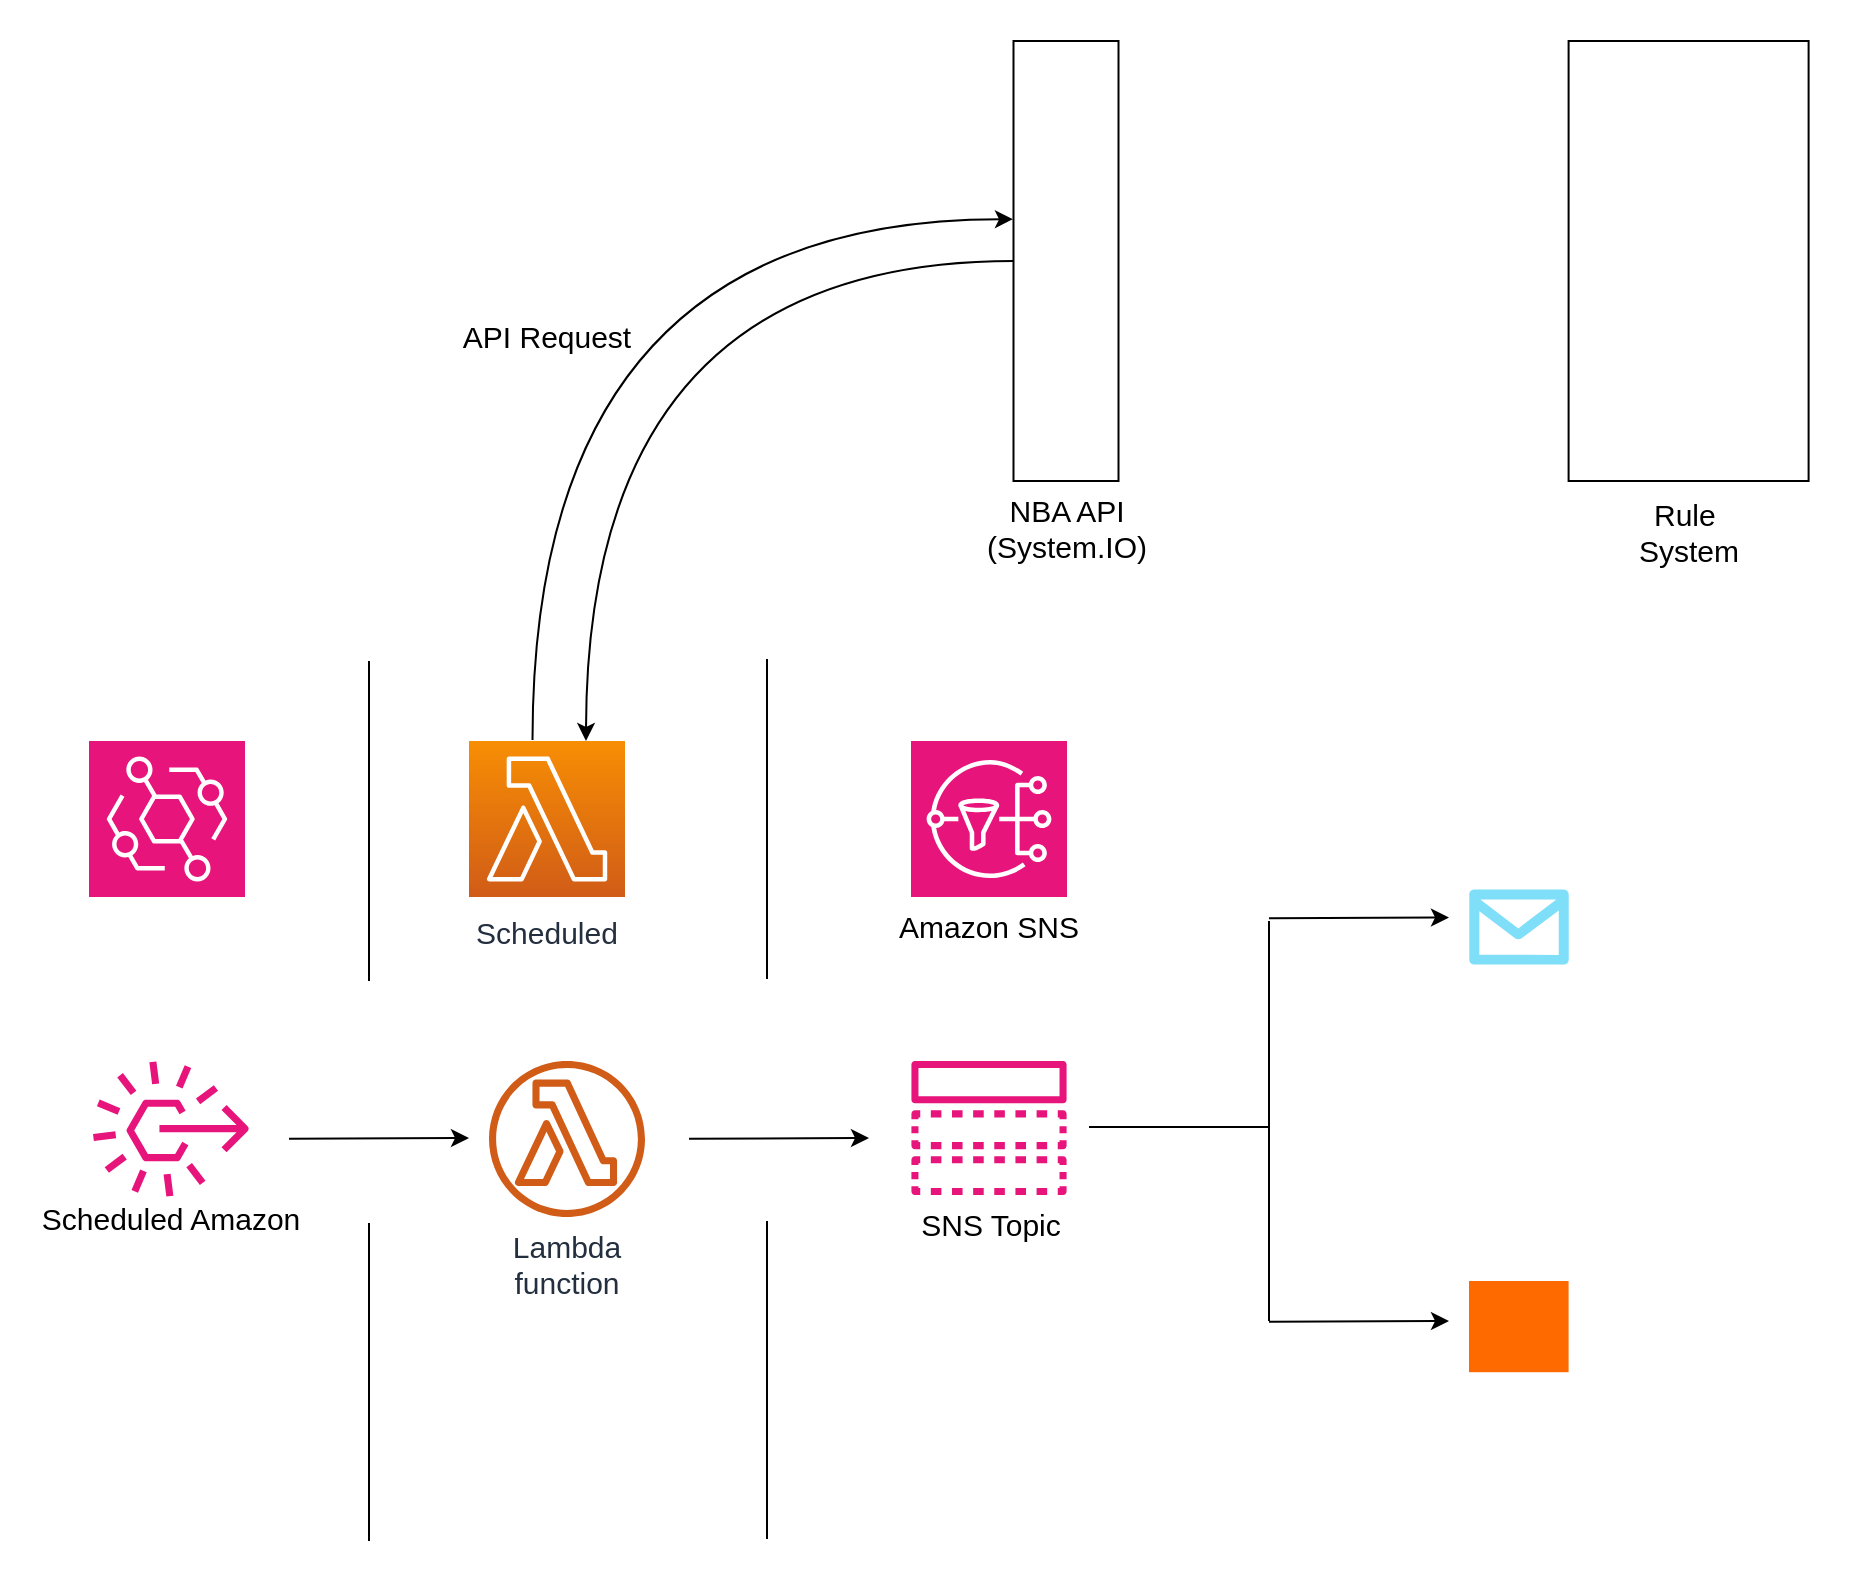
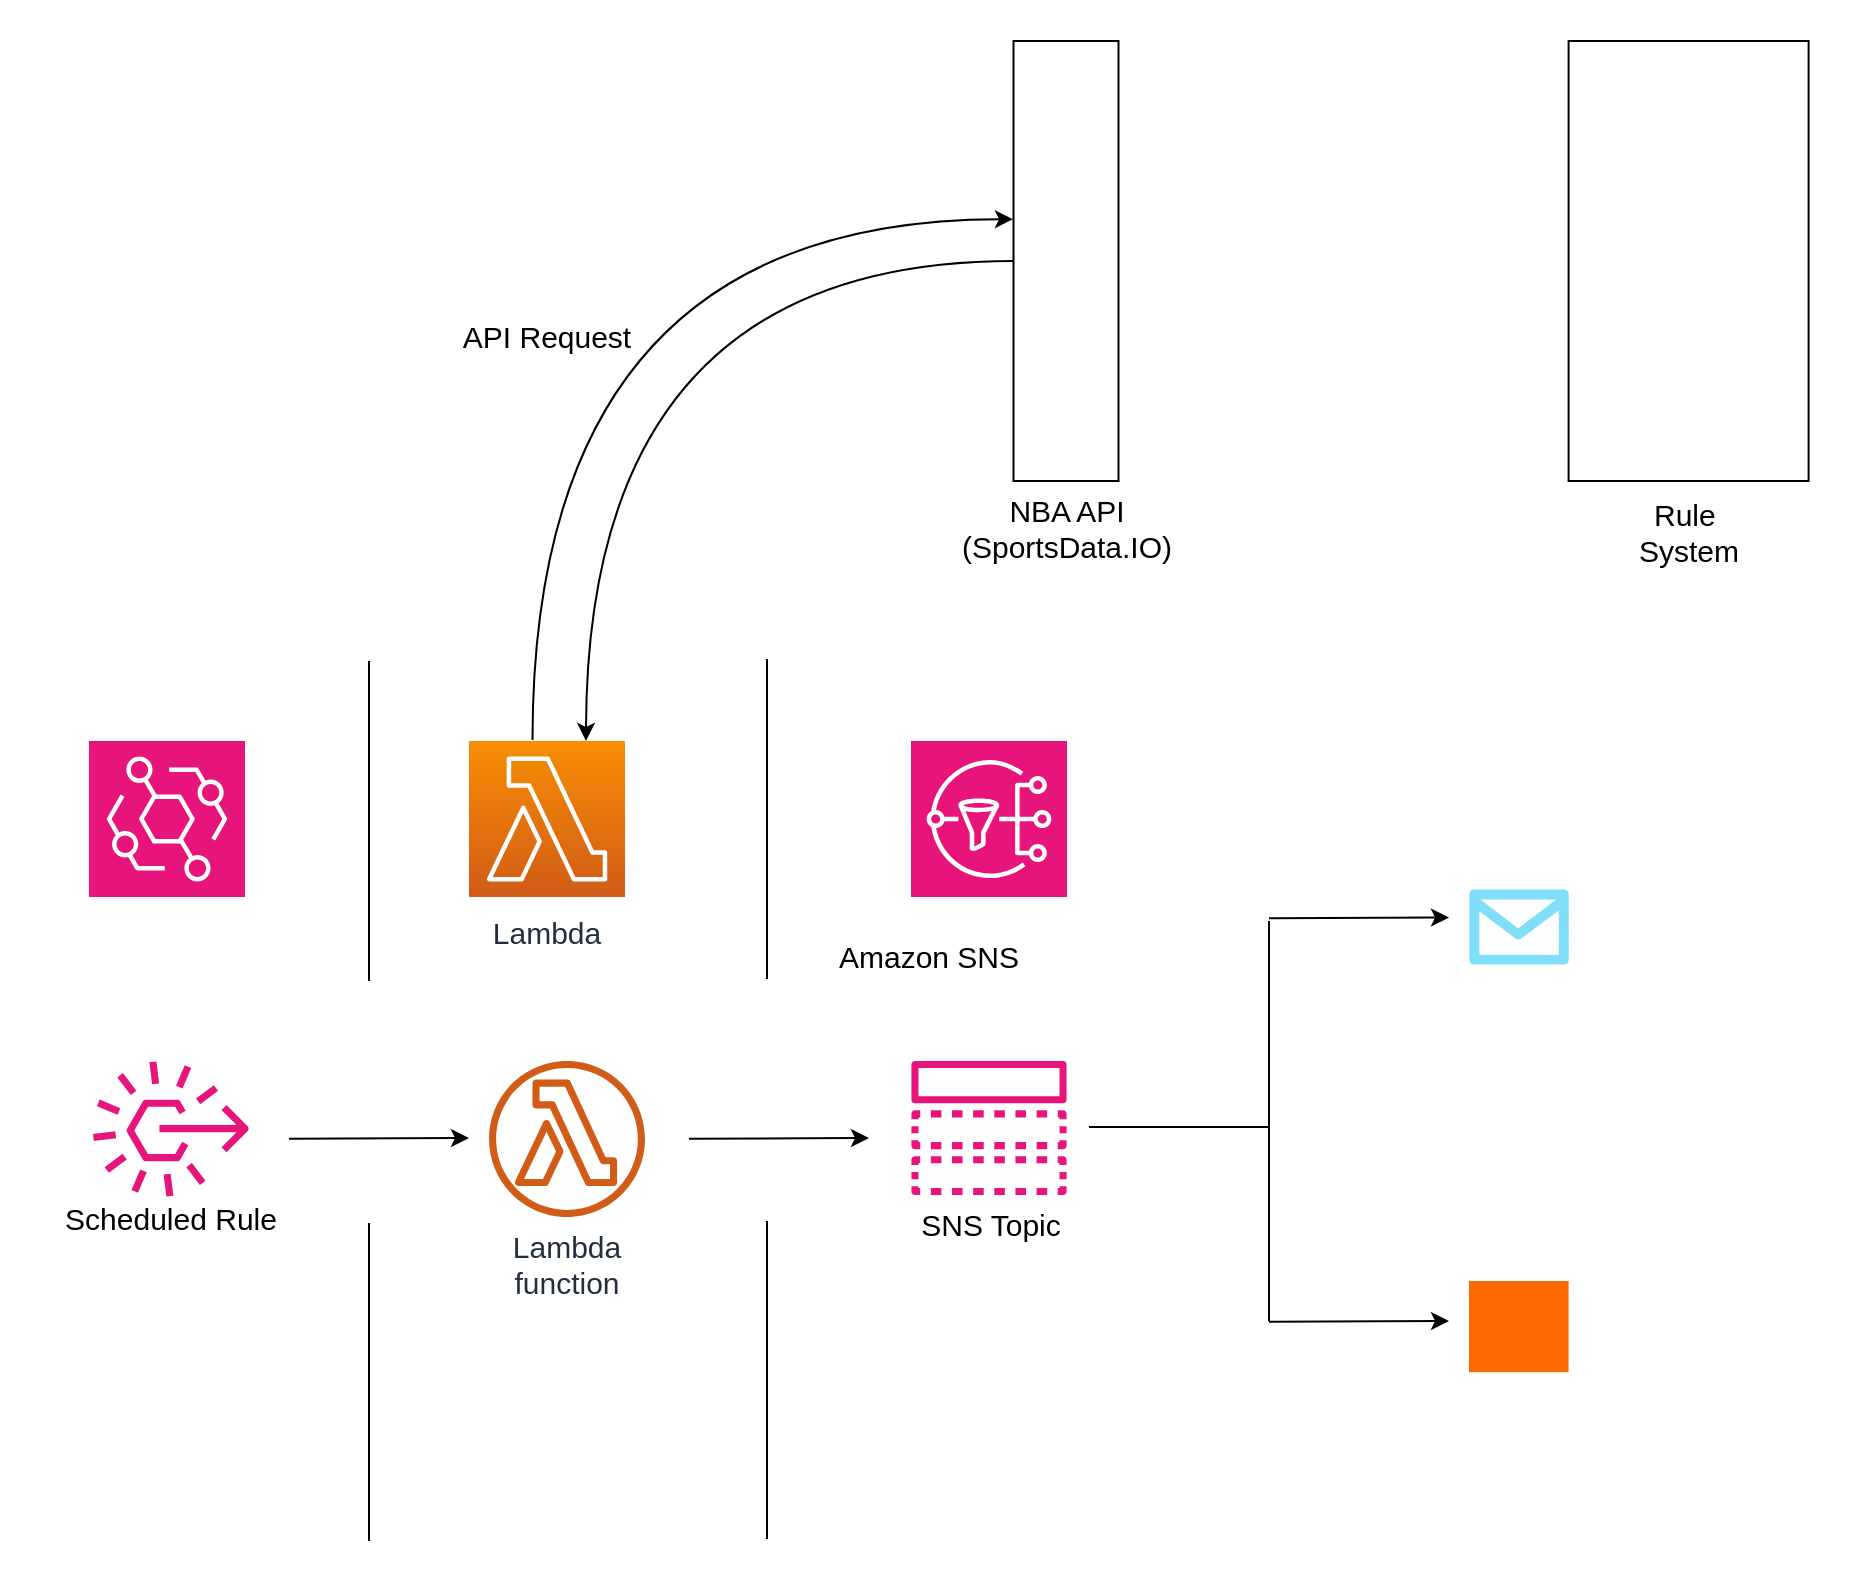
- <mxCell id="26" value="&lt;font style=&quot;font-size: 15px;&quot;&gt;NBA API&lt;/font&gt;&lt;div&gt;&lt;font style=&quot;font-size: 15px;&quot;&gt;(System.IO)&lt;/font&gt;&lt;/div&gt;" style="text;html=1;align=center;verticalAlign=middle;resizable=0;points=[];autosize=1;strokeColor=none;fillColor=none;" vertex="1" parent="1"><mxGeometry x="467.5" y="239" width="130" height="50" as="geometry" /></mxCell>
+ <mxCell id="26" value="&lt;font style=&quot;font-size: 15px;&quot;&gt;NBA API&lt;/font&gt;&lt;div&gt;&lt;font style=&quot;font-size: 15px;&quot;&gt;(SportsData.IO)&lt;/font&gt;&lt;/div&gt;" style="text;html=1;align=center;verticalAlign=middle;resizable=0;points=[];autosize=1;strokeColor=none;fillColor=none;" vertex="1" parent="1"><mxGeometry x="467.5" y="239" width="130" height="50" as="geometry" /></mxCell>
- <mxCell id="8" value="&lt;div&gt;&lt;font style=&quot;font-size: 15px;&quot;&gt;Amazon SNS&lt;/font&gt;&lt;/div&gt;" style="text;html=1;align=center;verticalAlign=middle;resizable=0;points=[];autosize=1;strokeColor=none;fillColor=none;" vertex="1" parent="1"><mxGeometry x="439" y="448" width="110" height="30" as="geometry" /></mxCell>
+ <mxCell id="8" value="&lt;div&gt;&lt;font style=&quot;font-size: 15px;&quot;&gt;Amazon SNS&lt;/font&gt;&lt;/div&gt;" style="text;html=1;align=center;verticalAlign=middle;resizable=0;points=[];autosize=1;strokeColor=none;fillColor=none;" vertex="1" parent="1"><mxGeometry x="409" y="463" width="110" height="30" as="geometry" /></mxCell>
- <mxCell id="2" value="&lt;font style=&quot;font-size: 15px;&quot;&gt;Scheduled&lt;/font&gt;" style="outlineConnect=0;fontColor=#232F3E;gradientColor=#F78E04;gradientDirection=north;fillColor=#D05C17;strokeColor=#ffffff;dashed=0;verticalLabelPosition=bottom;verticalAlign=top;align=center;html=1;fontSize=12;fontStyle=0;aspect=fixed;shape=mxgraph.aws4.resourceIcon;resIcon=mxgraph.aws4.lambda;labelBackgroundColor=#ffffff;spacingTop=3;" parent="1" vertex="1"><mxGeometry x="234" y="370" width="78" height="78" as="geometry" /></mxCell>
+ <mxCell id="2" value="&lt;font style=&quot;font-size: 15px;&quot;&gt;Lambda&lt;/font&gt;" style="outlineConnect=0;fontColor=#232F3E;gradientColor=#F78E04;gradientDirection=north;fillColor=#D05C17;strokeColor=#ffffff;dashed=0;verticalLabelPosition=bottom;verticalAlign=top;align=center;html=1;fontSize=12;fontStyle=0;aspect=fixed;shape=mxgraph.aws4.resourceIcon;resIcon=mxgraph.aws4.lambda;labelBackgroundColor=#ffffff;spacingTop=3;" parent="1" vertex="1"><mxGeometry x="234" y="370" width="78" height="78" as="geometry" /></mxCell>
- <mxCell id="23" value="&lt;font style=&quot;font-size: 15px;&quot;&gt;Scheduled Amazon&lt;/font&gt;&lt;div&gt;&lt;br&gt;&lt;/div&gt;" style="text;html=1;align=center;verticalAlign=middle;resizable=0;points=[];autosize=1;strokeColor=none;fillColor=none;" vertex="1" parent="1"><mxGeometry x="20" y="592" width="130" height="50" as="geometry" /></mxCell>
+ <mxCell id="23" value="&lt;font style=&quot;font-size: 15px;&quot;&gt;Scheduled Rule&lt;/font&gt;&lt;div&gt;&lt;br&gt;&lt;/div&gt;" style="text;html=1;align=center;verticalAlign=middle;resizable=0;points=[];autosize=1;strokeColor=none;fillColor=none;" vertex="1" parent="1"><mxGeometry x="20" y="592" width="130" height="50" as="geometry" /></mxCell>
